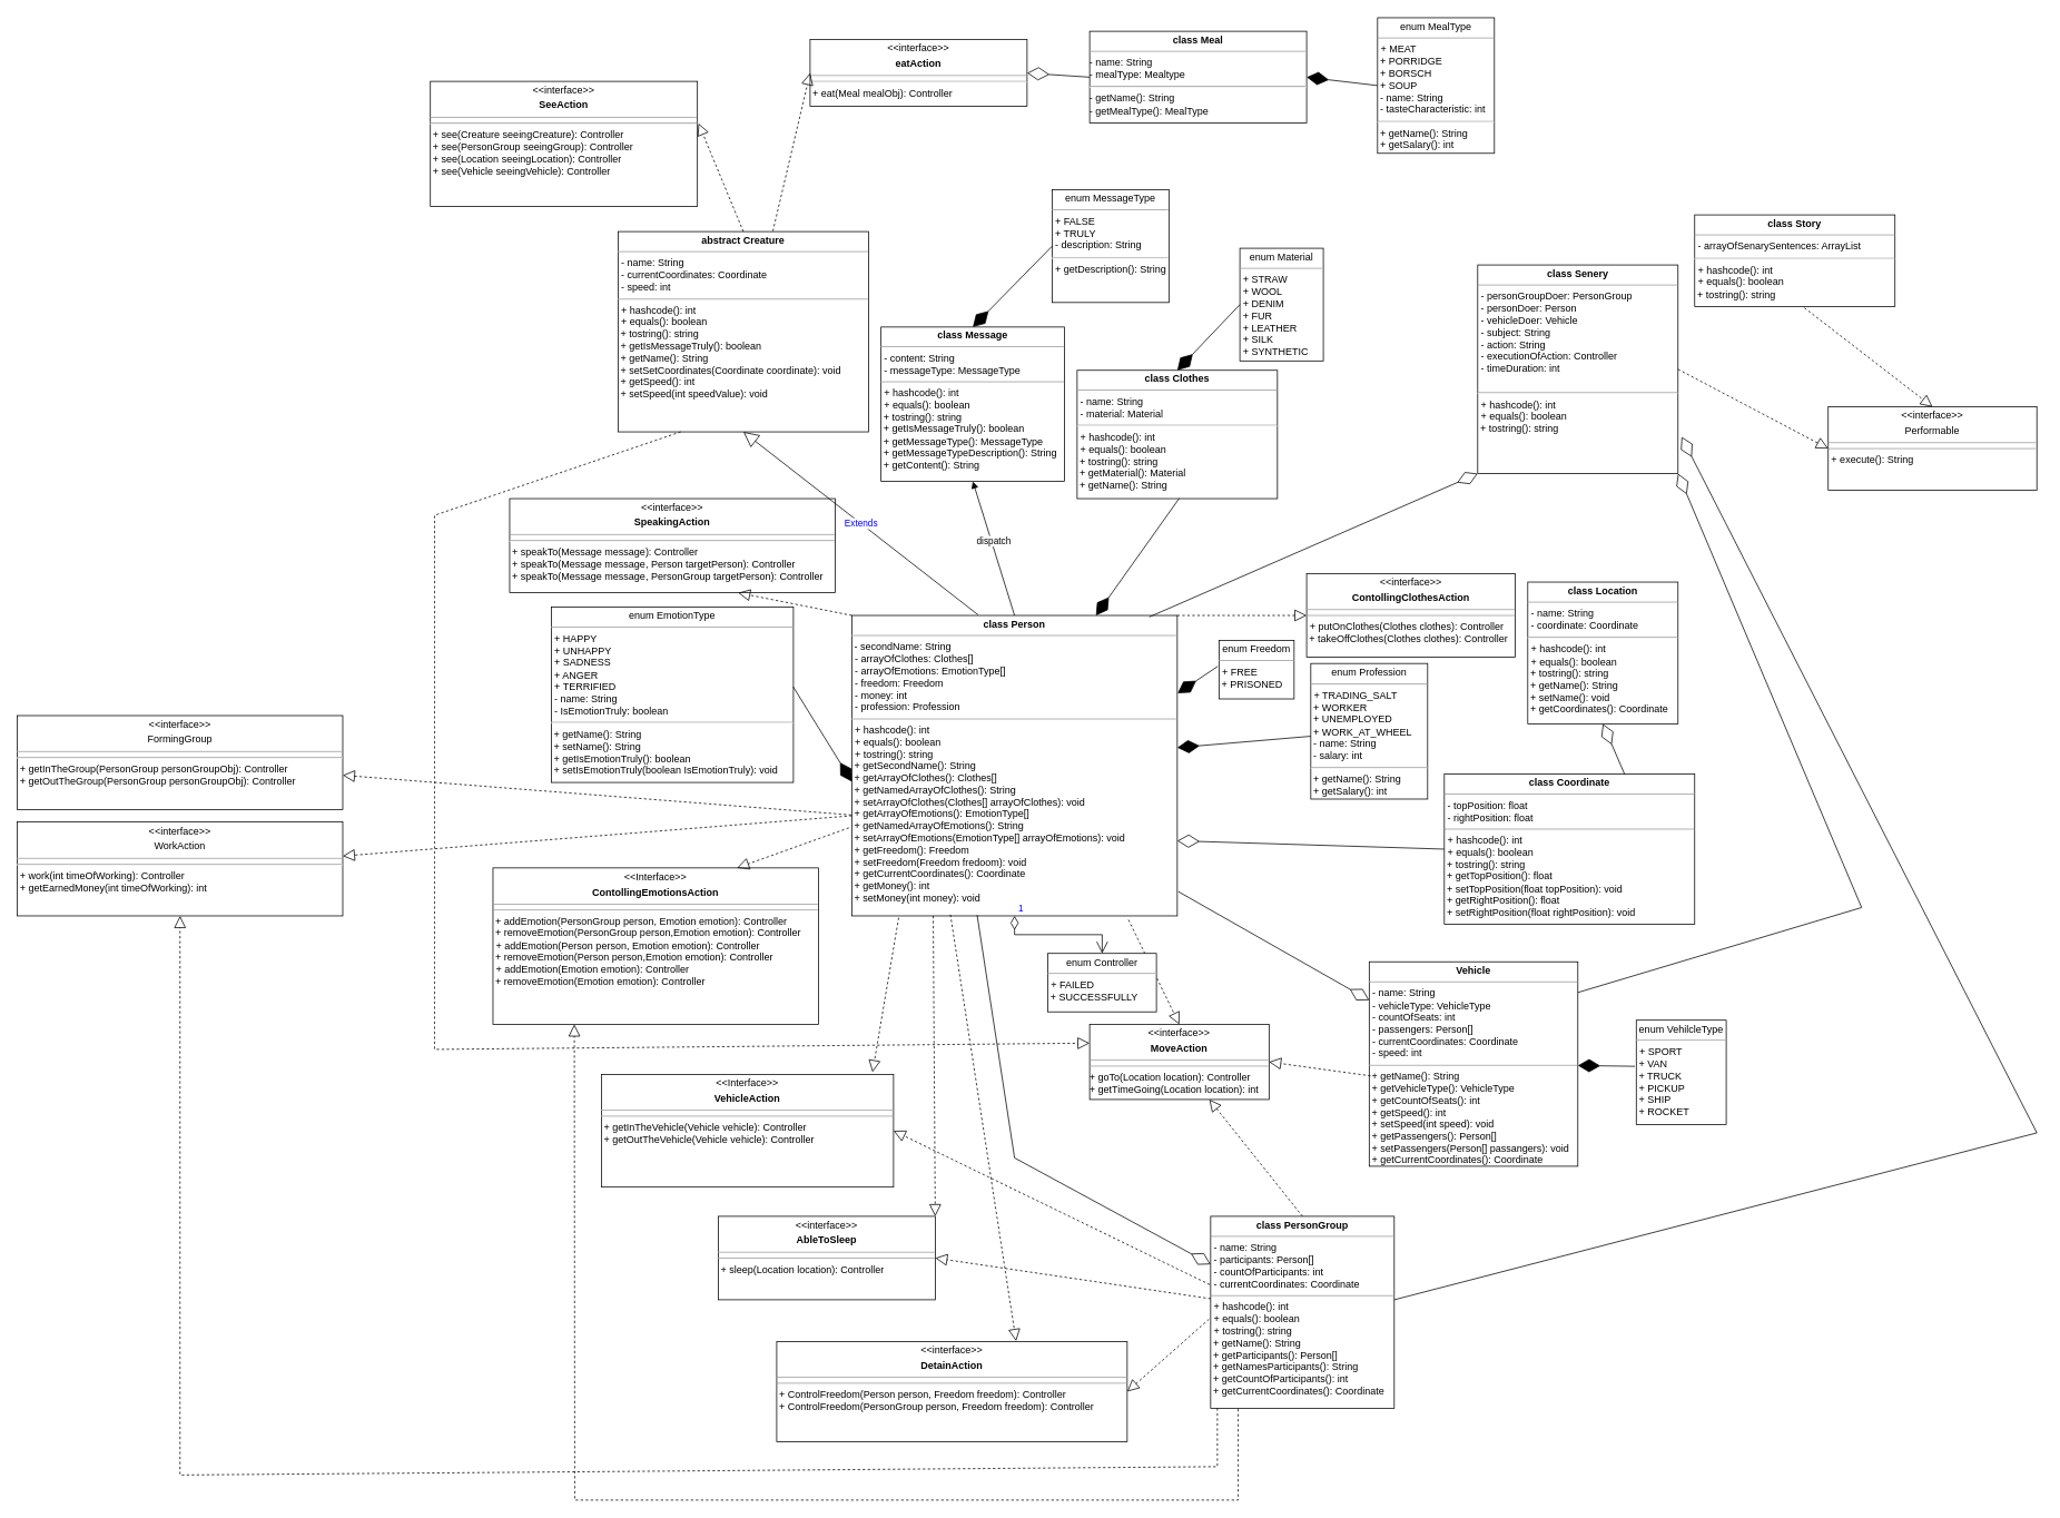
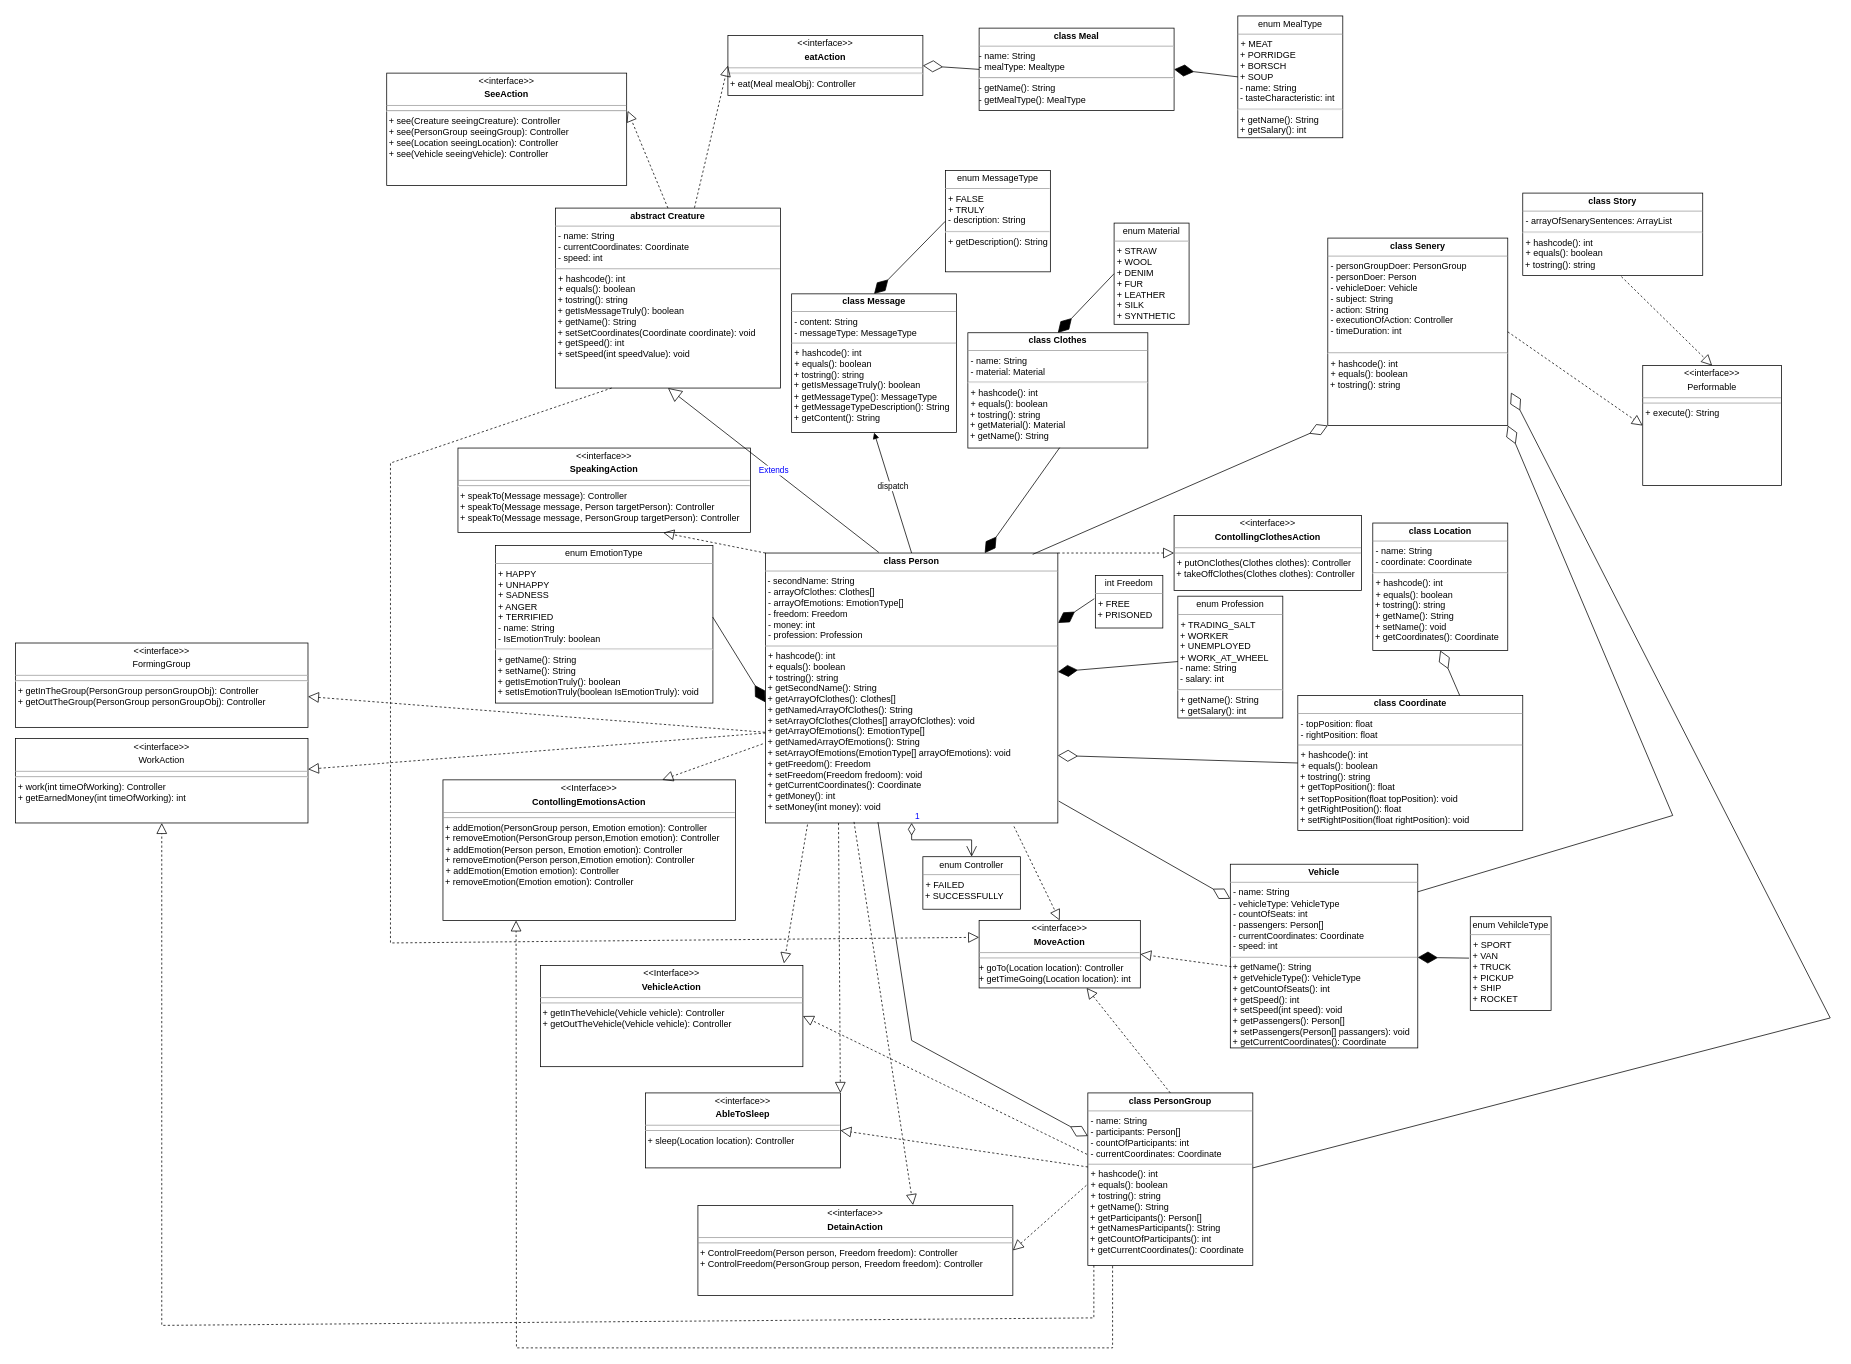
- <mxCell id="61" value="&lt;p style=&quot;margin:0px;margin-top:4px;text-align:center;&quot;&gt;&amp;lt;&amp;lt;interface&amp;gt;&amp;gt;&lt;/p&gt;&lt;p style=&quot;margin:0px;margin-top:4px;text-align:center;&quot;&gt;Performable&lt;br&gt;&lt;/p&gt;&lt;hr size=&quot;1&quot;&gt;&lt;hr size=&quot;1&quot;&gt;&lt;p style=&quot;margin:0px;margin-left:4px;&quot;&gt;+ execute(): String&lt;br&gt;&lt;/p&gt;&lt;p style=&quot;margin:0px;margin-left:4px;&quot;&gt;&lt;/p&gt;" style="verticalAlign=top;align=left;overflow=fill;fontSize=12;fontFamily=Helvetica;html=1;rounded=0;shadow=0;comic=0;labelBackgroundColor=none;strokeWidth=1;" vertex="1" parent="1"><mxGeometry x="2190" y="487" width="250" height="100" as="geometry" /></mxCell>
+ <mxCell id="61" value="&lt;p style=&quot;margin:0px;margin-top:4px;text-align:center;&quot;&gt;&amp;lt;&amp;lt;interface&amp;gt;&amp;gt;&lt;/p&gt;&lt;p style=&quot;margin:0px;margin-top:4px;text-align:center;&quot;&gt;Performable&lt;br&gt;&lt;/p&gt;&lt;hr size=&quot;1&quot;&gt;&lt;hr size=&quot;1&quot;&gt;&lt;p style=&quot;margin:0px;margin-left:4px;&quot;&gt;+ execute(): String&lt;br&gt;&lt;/p&gt;&lt;p style=&quot;margin:0px;margin-left:4px;&quot;&gt;&lt;/p&gt;" style="verticalAlign=top;align=left;overflow=fill;fontSize=12;fontFamily=Helvetica;html=1;rounded=0;shadow=0;comic=0;labelBackgroundColor=none;strokeWidth=1;" vertex="1" parent="1"><mxGeometry x="2190" y="487" width="185" height="160" as="geometry" /></mxCell>
- <mxCell id="28" value="&lt;p style=&quot;margin:0px;margin-top:4px;text-align:center;&quot;&gt;enum Freedom&lt;br&gt;&lt;/p&gt;&lt;hr size=&quot;1&quot;&gt;&lt;p style=&quot;margin:0px;margin-left:4px;&quot;&gt;+ FREE&lt;br&gt;&lt;/p&gt;&amp;nbsp;+ PRISONED" style="verticalAlign=top;align=left;overflow=fill;fontSize=12;fontFamily=Helvetica;html=1;rounded=0;shadow=0;comic=0;labelBackgroundColor=none;strokeWidth=1;" parent="1" vertex="1"><mxGeometry x="1460" y="767" width="90" height="70" as="geometry" /></mxCell>
+ <mxCell id="28" value="&lt;p style=&quot;margin:0px;margin-top:4px;text-align:center;&quot;&gt;int Freedom&lt;br&gt;&lt;/p&gt;&lt;hr size=&quot;1&quot;&gt;&lt;p style=&quot;margin:0px;margin-left:4px;&quot;&gt;+ FREE&lt;br&gt;&lt;/p&gt;&amp;nbsp;+ PRISONED" style="verticalAlign=top;align=left;overflow=fill;fontSize=12;fontFamily=Helvetica;html=1;rounded=0;shadow=0;comic=0;labelBackgroundColor=none;strokeWidth=1;" parent="1" vertex="1"><mxGeometry x="1460" y="767" width="90" height="70" as="geometry" /></mxCell>
- <mxCell id="45" value="&lt;p style=&quot;margin:0px;margin-top:4px;text-align:center;&quot;&gt;enum Controller&lt;br&gt;&lt;/p&gt;&lt;hr size=&quot;1&quot;&gt;&lt;p style=&quot;margin:0px;margin-left:4px;&quot;&gt;+ FAILED&lt;br&gt;&lt;/p&gt;&amp;nbsp;+ SUCCESSFULLY" style="verticalAlign=top;align=left;overflow=fill;fontSize=12;fontFamily=Helvetica;html=1;rounded=0;shadow=0;comic=0;labelBackgroundColor=none;strokeWidth=1;" parent="1" vertex="1"><mxGeometry x="1255" y="1142" width="130" height="70" as="geometry" /></mxCell>
+ <mxCell id="45" value="&lt;p style=&quot;margin:0px;margin-top:4px;text-align:center;&quot;&gt;enum Controller&lt;br&gt;&lt;/p&gt;&lt;hr size=&quot;1&quot;&gt;&lt;p style=&quot;margin:0px;margin-left:4px;&quot;&gt;+ FAILED&lt;br&gt;&lt;/p&gt;&amp;nbsp;+ SUCCESSFULLY" style="verticalAlign=top;align=left;overflow=fill;fontSize=12;fontFamily=Helvetica;html=1;rounded=0;shadow=0;comic=0;labelBackgroundColor=none;strokeWidth=1;" parent="1" vertex="1"><mxGeometry x="1230" y="1142" width="130" height="70" as="geometry" /></mxCell>
